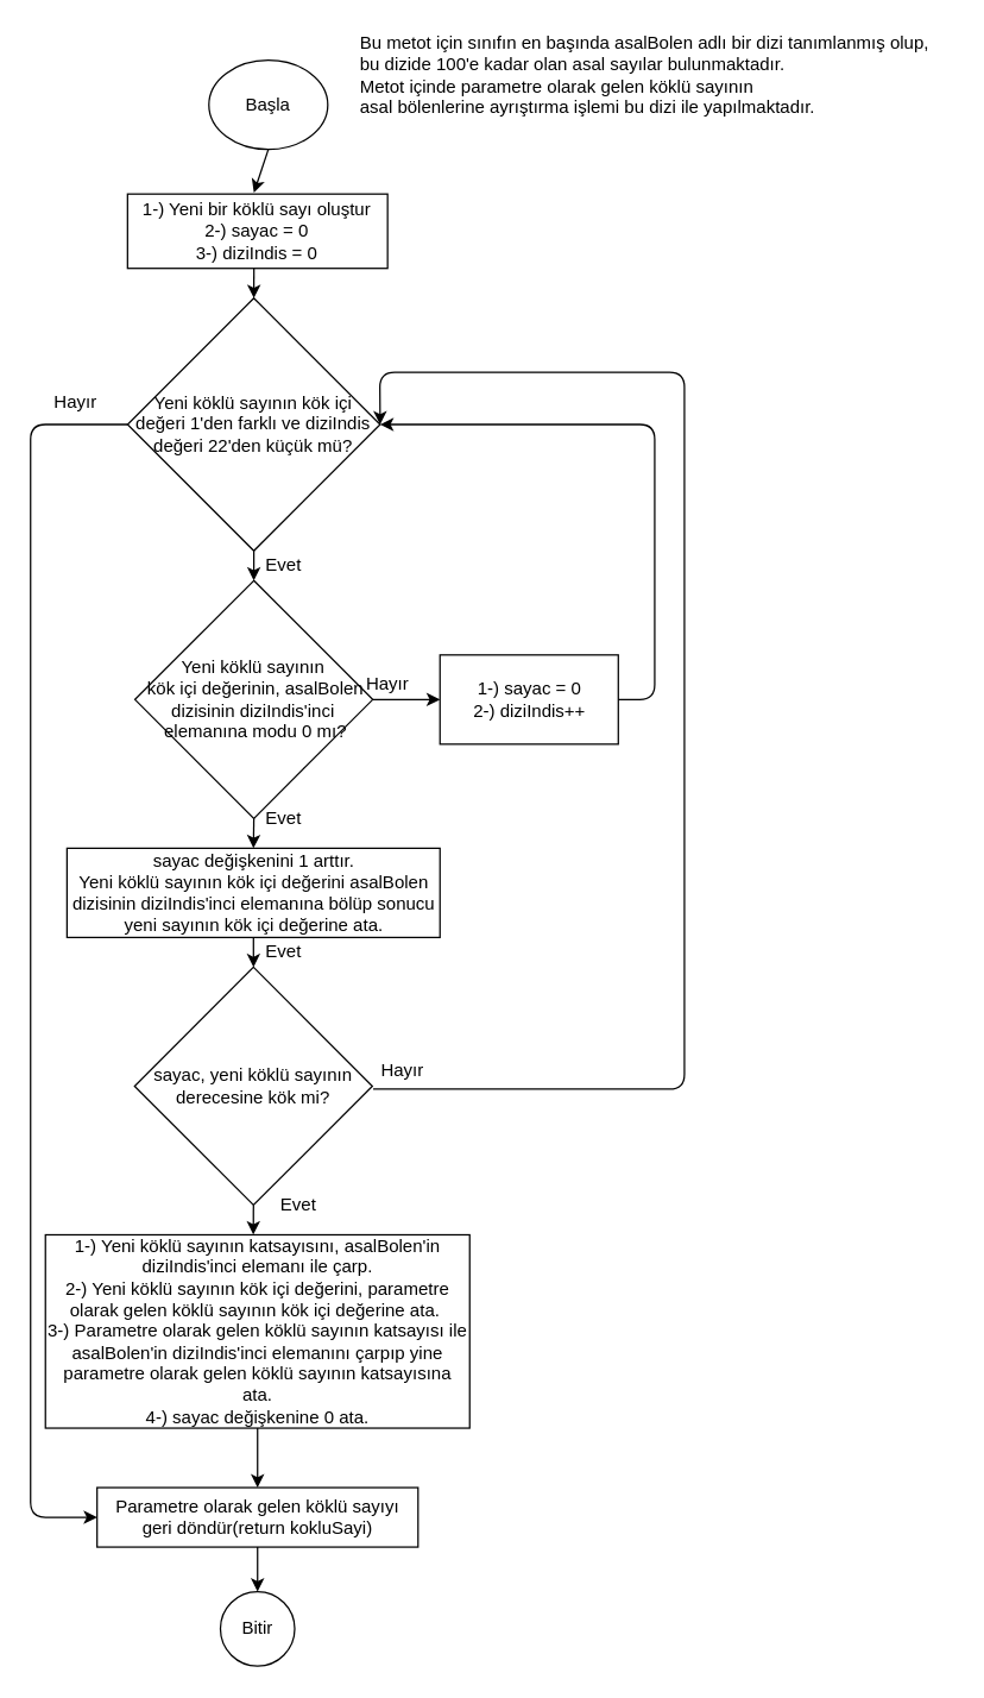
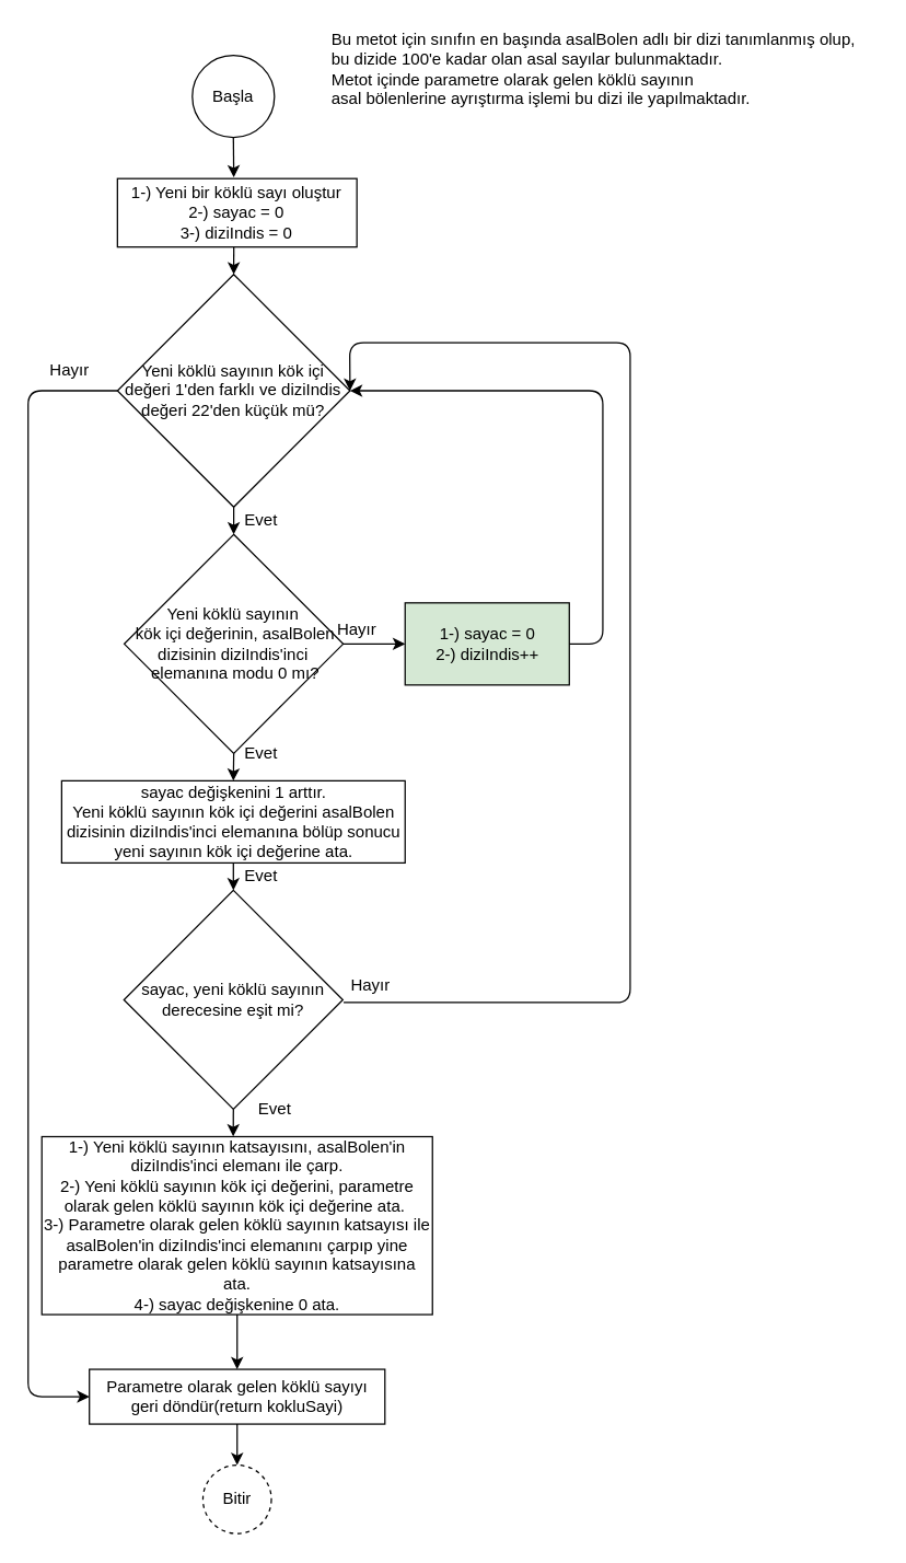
- <mxCell id="2" value="Başla" style="ellipse;whiteSpace=wrap;html=1;aspect=fixed;" vertex="1" parent="1"><mxGeometry x="140" y="40" width="80" height="60" as="geometry" /></mxCell>
+ <mxCell id="2" value="Başla" style="ellipse;whiteSpace=wrap;html=1;aspect=fixed;" vertex="1" parent="1"><mxGeometry x="140" y="40" width="60" height="60" as="geometry" /></mxCell>
- <mxCell id="25" value="1-) sayac = 0&lt;br&gt;2-) diziIndis++" style="rounded=0;whiteSpace=wrap;html=1;" vertex="1" parent="1"><mxGeometry x="295.5" y="440" width="120" height="60" as="geometry" /></mxCell>
+ <mxCell id="25" value="1-) sayac = 0&lt;br&gt;2-) diziIndis++" style="rounded=0;whiteSpace=wrap;html=1;fillColor=#d5e8d4;" vertex="1" parent="1"><mxGeometry x="295.5" y="440" width="120" height="60" as="geometry" /></mxCell>
- <mxCell id="12" value="sayac, yeni köklü sayının derecesine kök mi?" style="rhombus;whiteSpace=wrap;html=1;" vertex="1" parent="1"><mxGeometry x="90" y="650" width="160" height="160" as="geometry" /></mxCell>
+ <mxCell id="12" value="sayac, yeni köklü sayının derecesine eşit mi?" style="rhombus;whiteSpace=wrap;html=1;" vertex="1" parent="1"><mxGeometry x="90" y="650" width="160" height="160" as="geometry" /></mxCell>
- <mxCell id="17" value="Bitir" style="ellipse;whiteSpace=wrap;html=1;aspect=fixed;" vertex="1" parent="1"><mxGeometry x="147.75" y="1070" width="50" height="50" as="geometry" /></mxCell>
+ <mxCell id="17" value="Bitir" style="ellipse;whiteSpace=wrap;html=1;aspect=fixed;dashed=1;" vertex="1" parent="1"><mxGeometry x="147.75" y="1070" width="50" height="50" as="geometry" /></mxCell>
